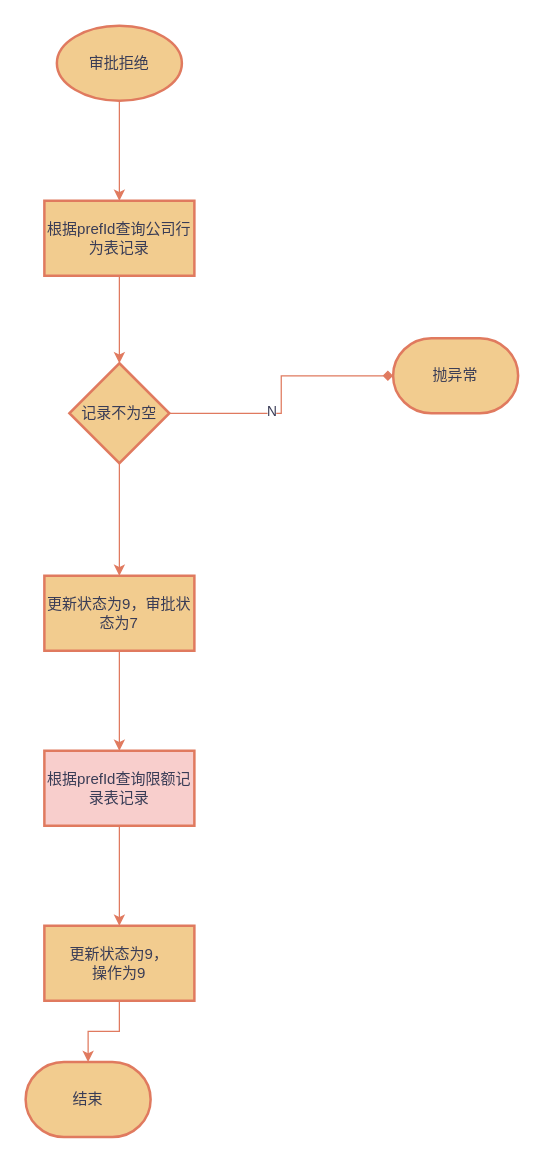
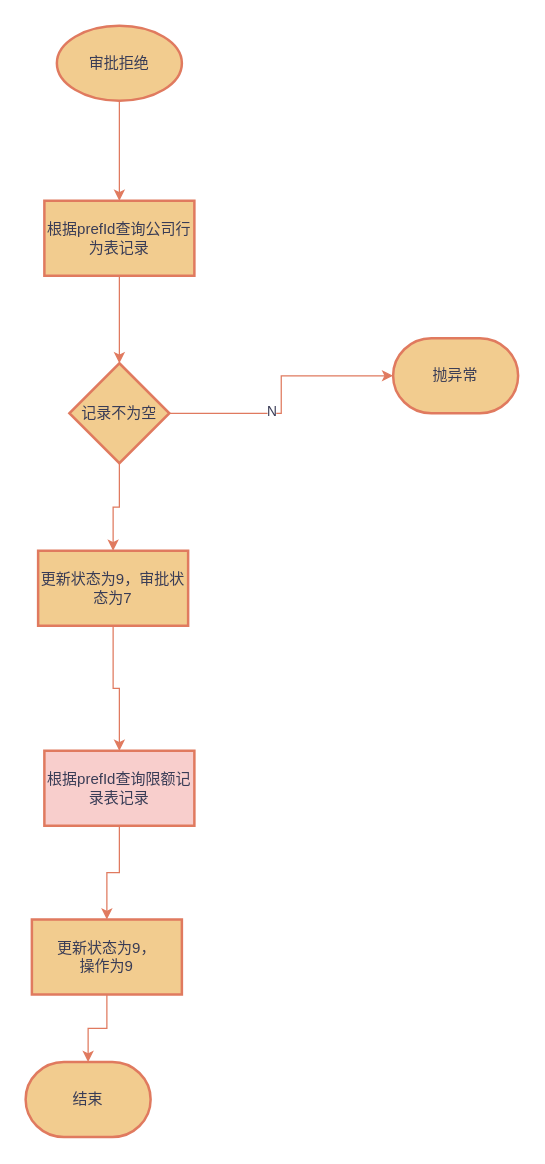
- <mxCell id="6" style="edgeStyle=orthogonalEdgeStyle;rounded=0;orthogonalLoop=1;jettySize=auto;html=1;exitX=1;exitY=0.5;exitDx=0;exitDy=0;strokeColor=#E07A5F;fontColor=#393C56;fillColor=#F2CC8F;endArrow=diamond;" edge="1" parent="1" source="9" target="10"><mxGeometry relative="1" as="geometry" /></mxCell>
+ <mxCell id="6" style="edgeStyle=orthogonalEdgeStyle;rounded=0;orthogonalLoop=1;jettySize=auto;html=1;exitX=1;exitY=0.5;exitDx=0;exitDy=0;strokeColor=#E07A5F;fontColor=#393C56;fillColor=#F2CC8F;" edge="1" parent="1" source="9" target="10"><mxGeometry relative="1" as="geometry" /></mxCell>
- <mxCell id="12" value="更新状态为9，审批状态为7" style="whiteSpace=wrap;html=1;fillColor=#F2CC8F;strokeColor=#E07A5F;fontColor=#393C56;strokeWidth=2;" vertex="1" parent="1"><mxGeometry x="35" y="460" width="120" height="60" as="geometry" /></mxCell>
+ <mxCell id="12" value="更新状态为9，审批状态为7" style="whiteSpace=wrap;html=1;fillColor=#F2CC8F;strokeColor=#E07A5F;fontColor=#393C56;strokeWidth=2;" vertex="1" parent="1"><mxGeometry x="30" y="440" width="120" height="60" as="geometry" /></mxCell>
- <mxCell id="15" value="更新状态为9，&lt;div&gt;操作为9&lt;/div&gt;" style="whiteSpace=wrap;html=1;fillColor=#F2CC8F;strokeColor=#E07A5F;fontColor=#393C56;strokeWidth=2;" vertex="1" parent="1"><mxGeometry x="35" y="740" width="120" height="60" as="geometry" /></mxCell>
+ <mxCell id="15" value="更新状态为9，&lt;div&gt;操作为9&lt;/div&gt;" style="whiteSpace=wrap;html=1;fillColor=#F2CC8F;strokeColor=#E07A5F;fontColor=#393C56;strokeWidth=2;" vertex="1" parent="1"><mxGeometry x="25" y="735" width="120" height="60" as="geometry" /></mxCell>
